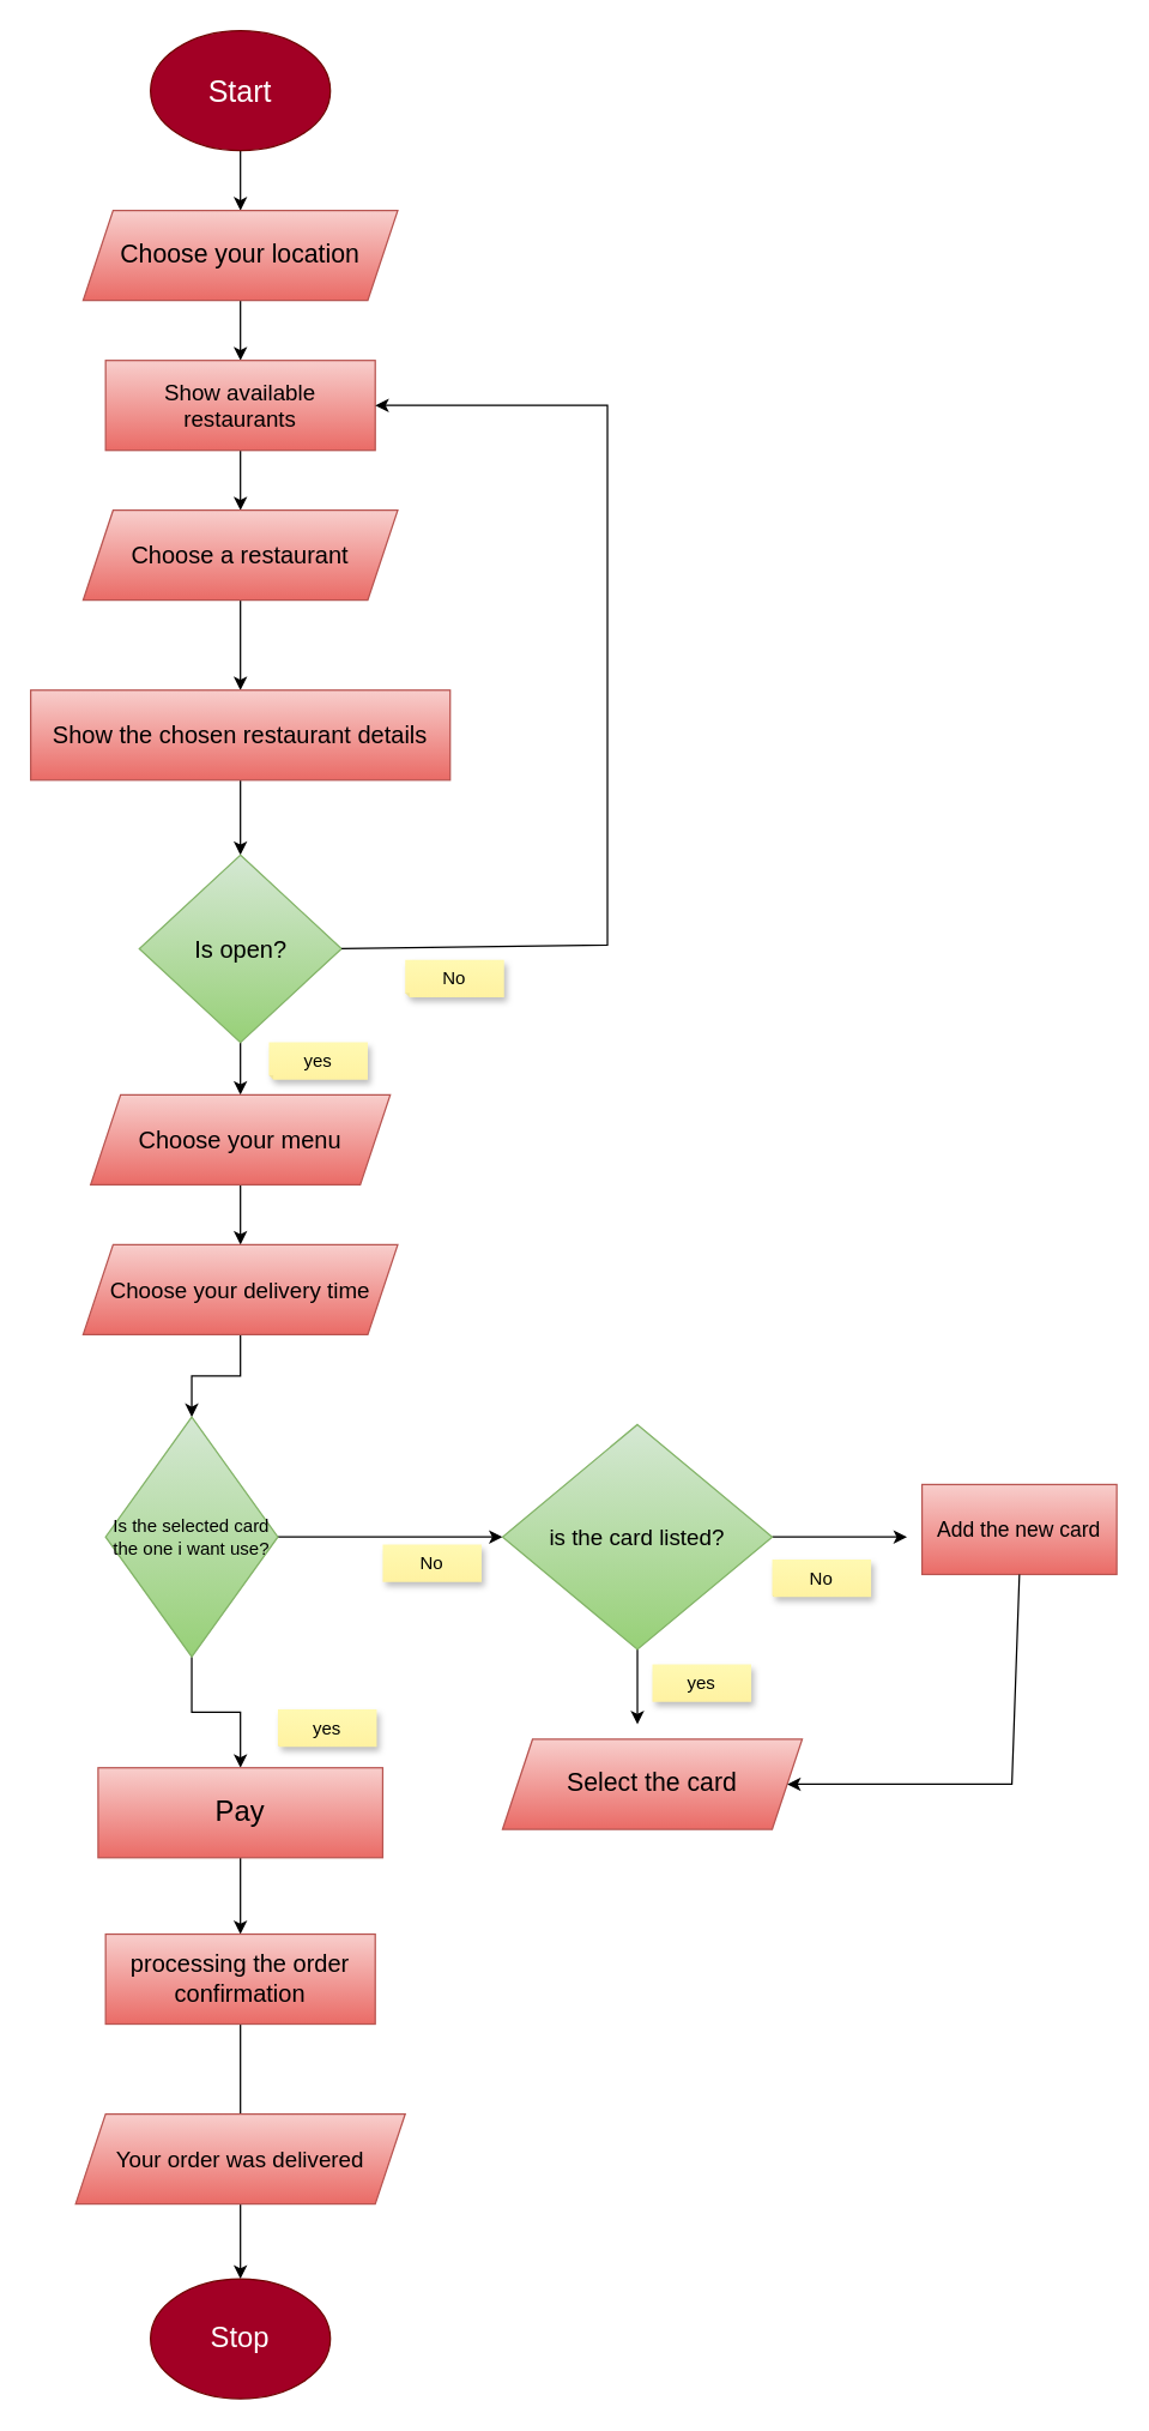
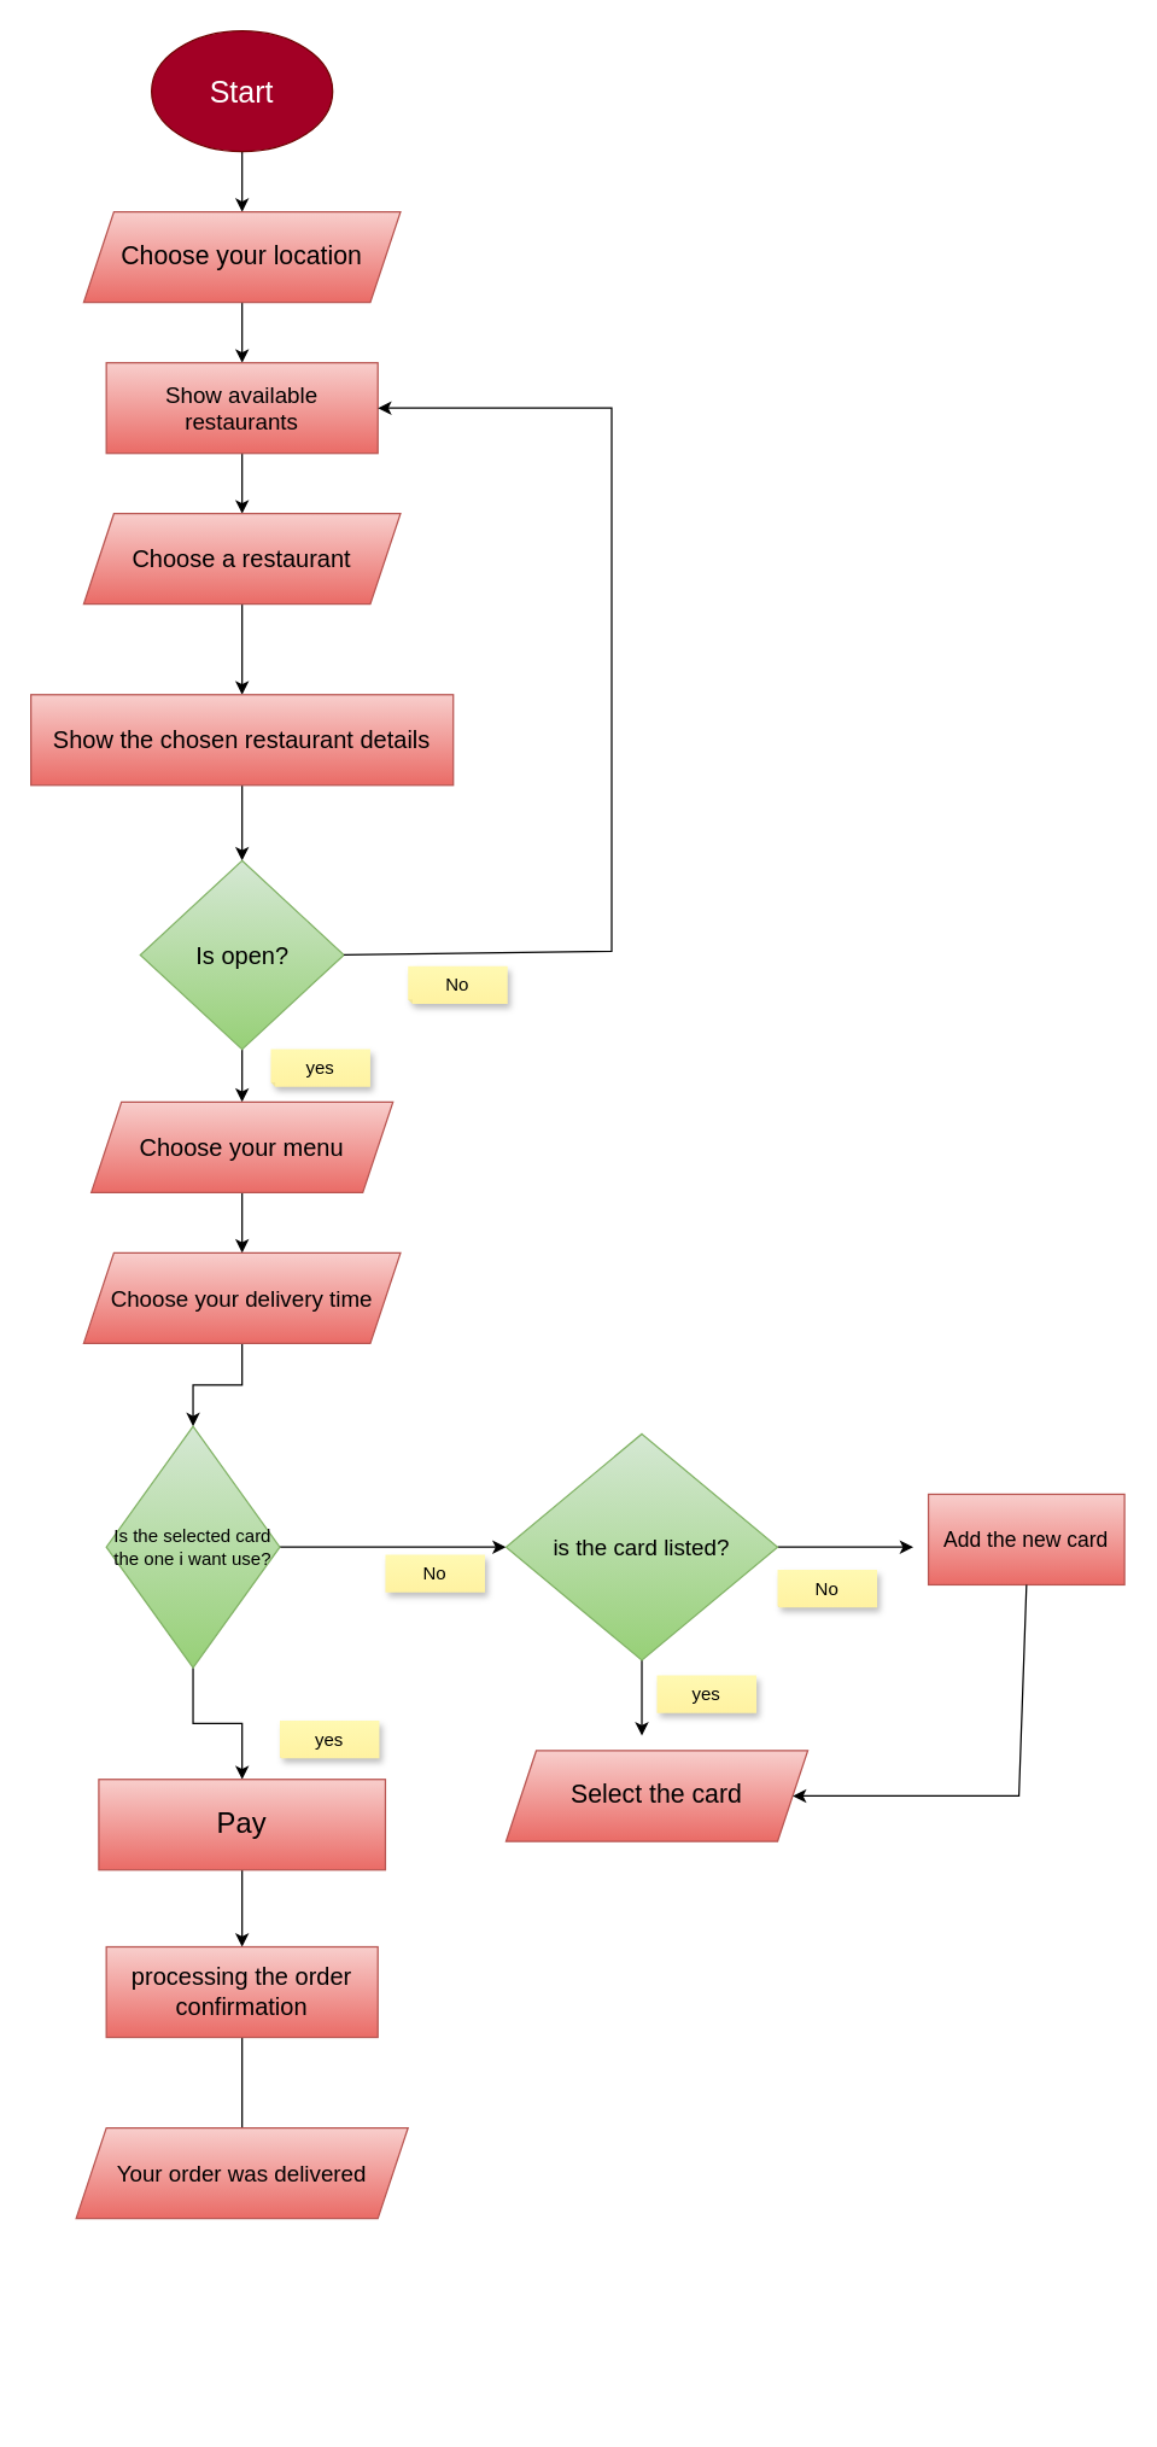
- <mxCell id="30" style="edgeStyle=orthogonalEdgeStyle;rounded=0;orthogonalLoop=1;jettySize=auto;html=1;exitX=0.5;exitY=1;exitDx=0;exitDy=0;entryX=0.5;entryY=0;entryDx=0;entryDy=0;" edge="1" parent="1" source="31" target="32"><mxGeometry relative="1" as="geometry" /></mxCell>
- <mxCell id="32" value="Stop" style="ellipse;whiteSpace=wrap;html=1;fontSize=19;fillColor=#a20025;fontColor=#ffffff;strokeColor=#6F0000;" vertex="1" parent="1"><mxGeometry x="100" y="1520" width="120" height="80" as="geometry" /></mxCell>
